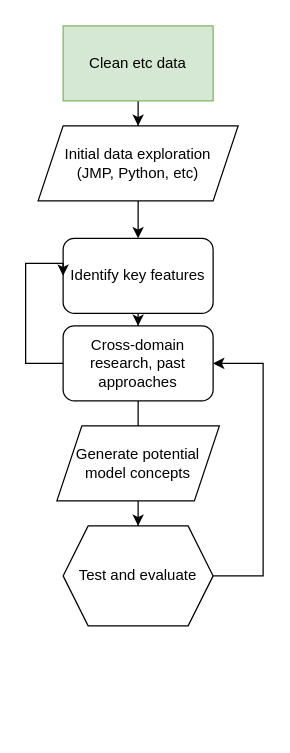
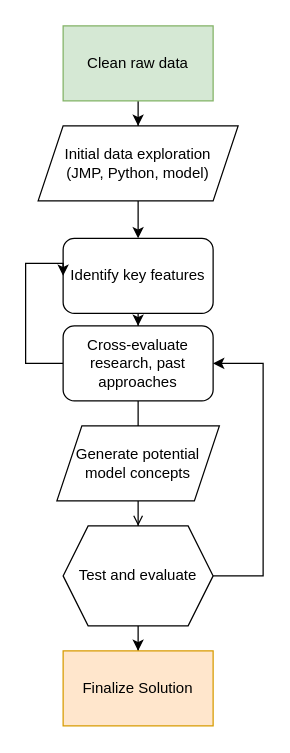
- <mxCell id="15" value="Clean etc data" style="rounded=0;whiteSpace=wrap;html=1;fillColor=#d5e8d4;strokeColor=#82b366;" parent="1" vertex="1"><mxGeometry x="50" y="20" width="120" height="60" as="geometry" /></mxCell>
+ <mxCell id="15" value="Clean raw data" style="rounded=0;whiteSpace=wrap;html=1;fillColor=#d5e8d4;strokeColor=#82b366;" parent="1" vertex="1"><mxGeometry x="50" y="20" width="120" height="60" as="geometry" /></mxCell>
- <mxCell id="3" value="Initial data exploration&lt;br&gt;(JMP, Python, etc)" style="shape=parallelogram;perimeter=parallelogramPerimeter;whiteSpace=wrap;html=1;fixedSize=1;" parent="1" vertex="1"><mxGeometry x="30" y="100" width="160" height="60" as="geometry" /></mxCell>
+ <mxCell id="3" value="Initial data exploration&lt;br&gt;(JMP, Python, model)" style="shape=parallelogram;perimeter=parallelogramPerimeter;whiteSpace=wrap;html=1;fixedSize=1;" parent="1" vertex="1"><mxGeometry x="30" y="100" width="160" height="60" as="geometry" /></mxCell>
- <mxCell id="8" value="Cross-domain research, past approaches" style="rounded=1;whiteSpace=wrap;html=1;" parent="1" vertex="1"><mxGeometry x="50" y="260" width="120" height="60" as="geometry" /></mxCell>
+ <mxCell id="8" value="Cross-evaluate research, past approaches" style="rounded=1;whiteSpace=wrap;html=1;" parent="1" vertex="1"><mxGeometry x="50" y="260" width="120" height="60" as="geometry" /></mxCell>
- <mxCell id="9" style="edgeStyle=orthogonalEdgeStyle;rounded=0;orthogonalLoop=1;jettySize=auto;html=1;entryX=0.5;entryY=0;entryDx=0;entryDy=0;" parent="1" source="10" target="13" edge="1"><mxGeometry relative="1" as="geometry" /></mxCell>
+ <mxCell id="9" style="edgeStyle=orthogonalEdgeStyle;rounded=0;orthogonalLoop=1;jettySize=auto;html=1;entryX=0.5;entryY=0;entryDx=0;entryDy=0;endArrow=open;" parent="1" source="10" target="13" edge="1"><mxGeometry relative="1" as="geometry" /></mxCell>
+ <mxCell id="12" value="" style="edgeStyle=orthogonalEdgeStyle;rounded=0;orthogonalLoop=1;jettySize=auto;html=1;" parent="1" source="13" target="16" edge="1"><mxGeometry relative="1" as="geometry" /></mxCell>
+ <mxCell id="16" value="Finalize Solution" style="rounded=0;whiteSpace=wrap;html=1;fillColor=#ffe6cc;strokeColor=#d79b00;" parent="1" vertex="1"><mxGeometry x="50" y="520" width="120" height="60" as="geometry" /></mxCell>
